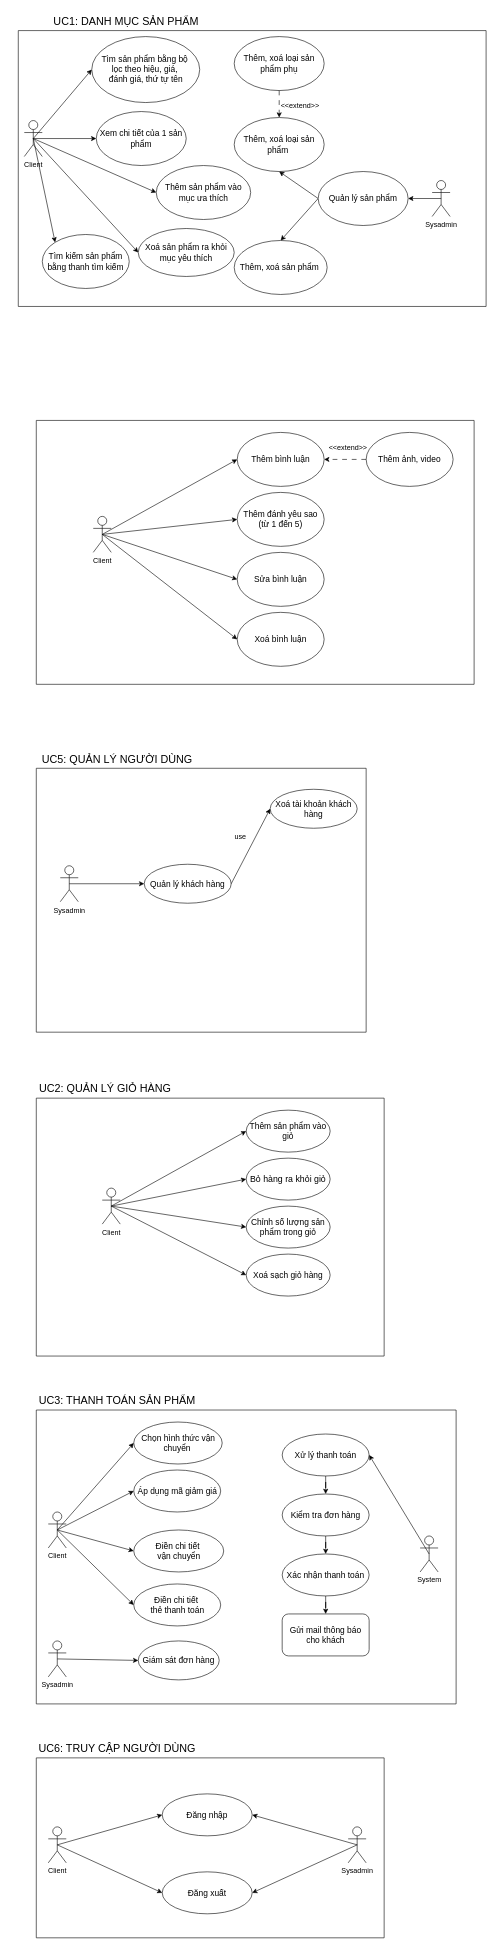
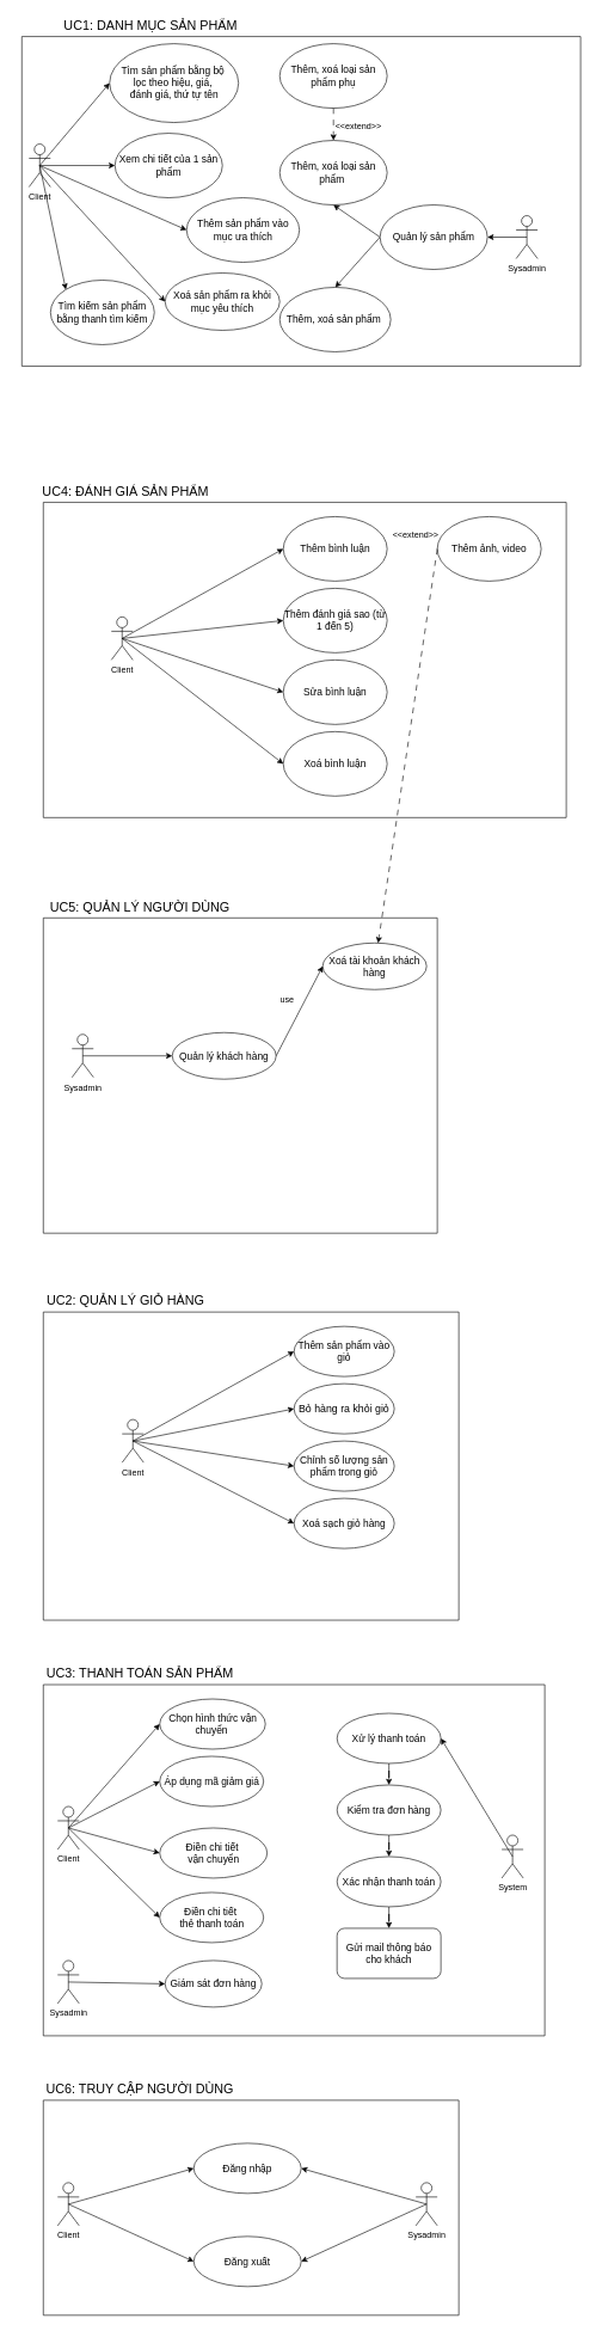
+ <mxCell id="38" value="&lt;font style=&quot;font-size: 18px;&quot;&gt;UC4: ĐÁNH GIÁ SẢN PHẨM&lt;/font&gt;" style="text;html=1;align=center;verticalAlign=middle;whiteSpace=wrap;rounded=0;" parent="1" vertex="1"><mxGeometry x="40" y="670" width="270" height="30" as="geometry" /></mxCell>
- <mxCell id="36" value="" style="endArrow=classic;html=1;rounded=0;exitX=0;exitY=0.5;exitDx=0;exitDy=0;entryX=1;entryY=0.5;entryDx=0;entryDy=0;dashed=1;dashPattern=8 8;" parent="25" source="35" target="27" edge="1"><mxGeometry width="50" height="50" relative="1" as="geometry"><mxPoint x="510" y="100" as="sourcePoint" /><mxPoint x="510" y="145" as="targetPoint" /></mxGeometry></mxCell>
+ <mxCell id="36" value="" style="endArrow=classic;html=1;rounded=0;exitX=0;exitY=0.5;exitDx=0;exitDy=0;dashed=1;dashPattern=8 8;" parent="25" source="35" target="54" edge="1"><mxGeometry width="50" height="50" relative="1" as="geometry"><mxPoint x="510" y="100" as="sourcePoint" /><mxPoint x="510" y="145" as="targetPoint" /></mxGeometry></mxCell>
- <mxCell id="28" value="&lt;span style=&quot;font-size: 14px;&quot;&gt;Thêm đánh yêu sao (từ 1 đến 5)&lt;/span&gt;" style="ellipse;whiteSpace=wrap;html=1;" parent="25" vertex="1"><mxGeometry x="335" y="120" width="145" height="90" as="geometry" /></mxCell>
+ <mxCell id="28" value="&lt;span style=&quot;font-size: 14px;&quot;&gt;Thêm đánh giá sao (từ 1 đến 5)&lt;/span&gt;" style="ellipse;whiteSpace=wrap;html=1;" parent="25" vertex="1"><mxGeometry x="335" y="120" width="145" height="90" as="geometry" /></mxCell>
